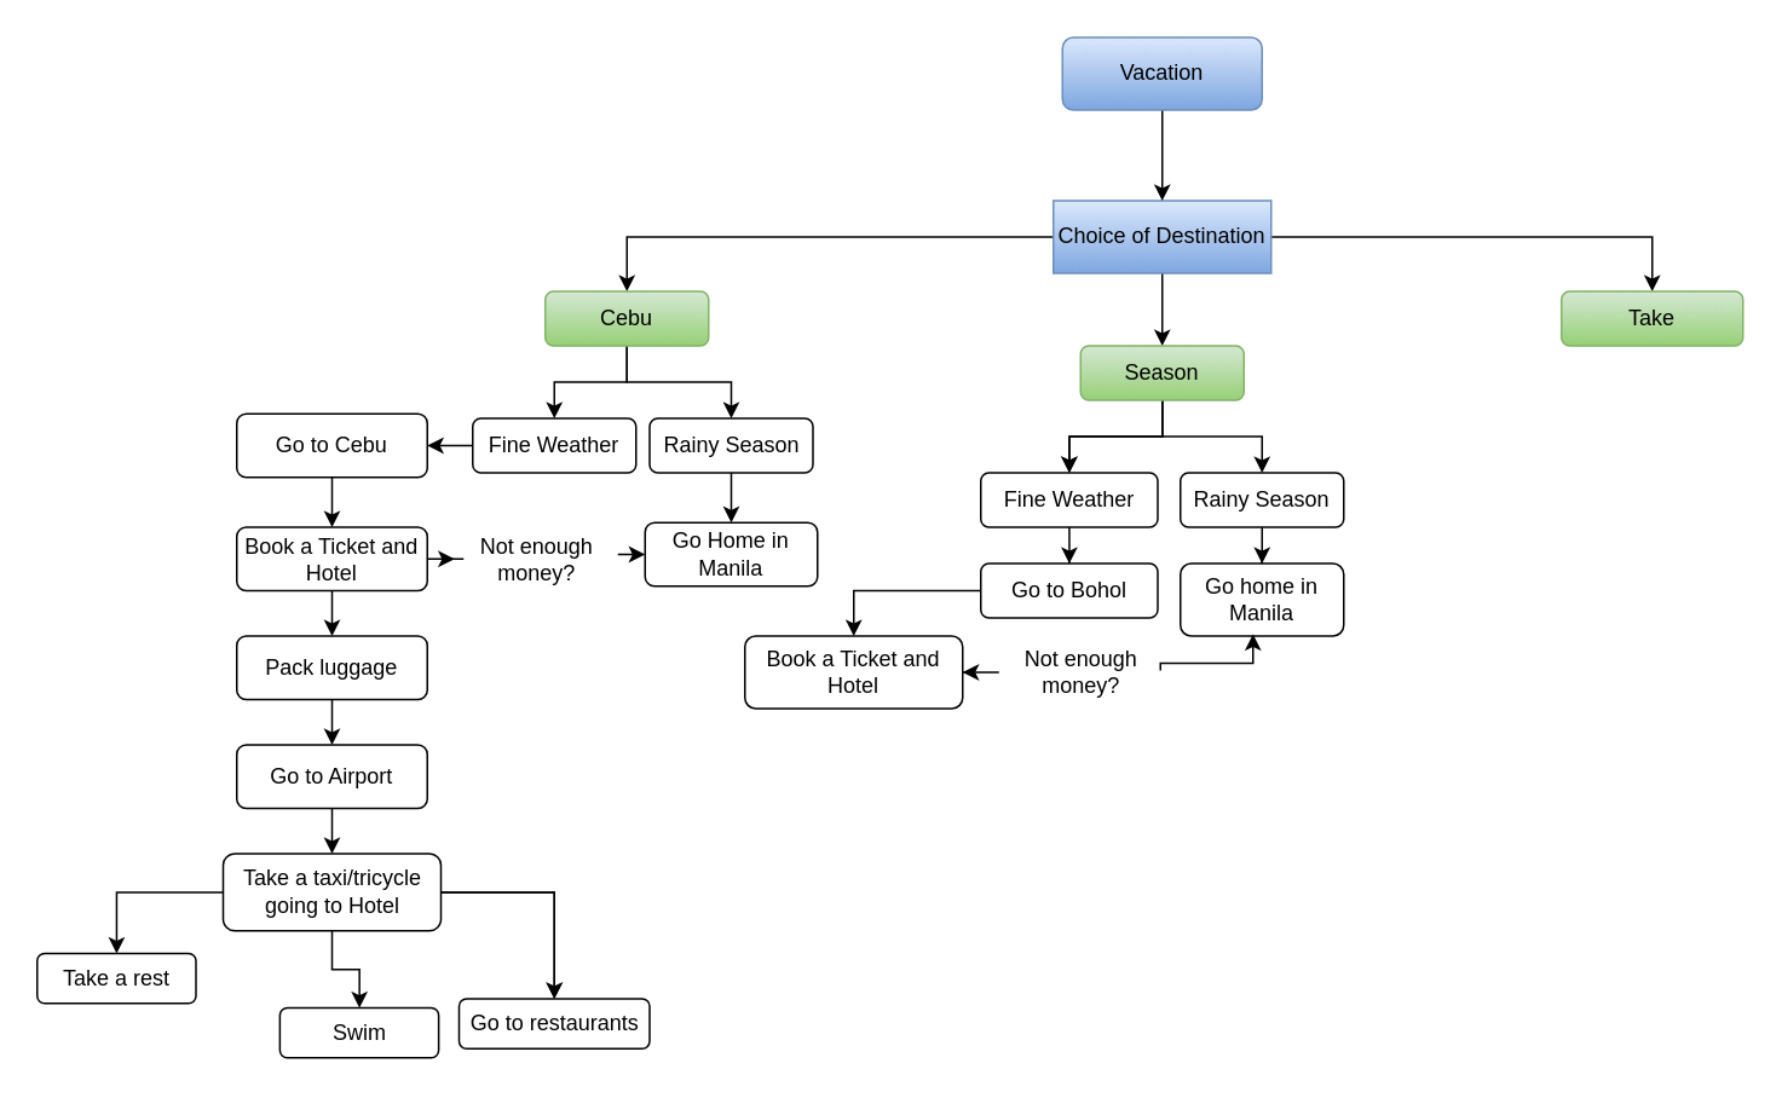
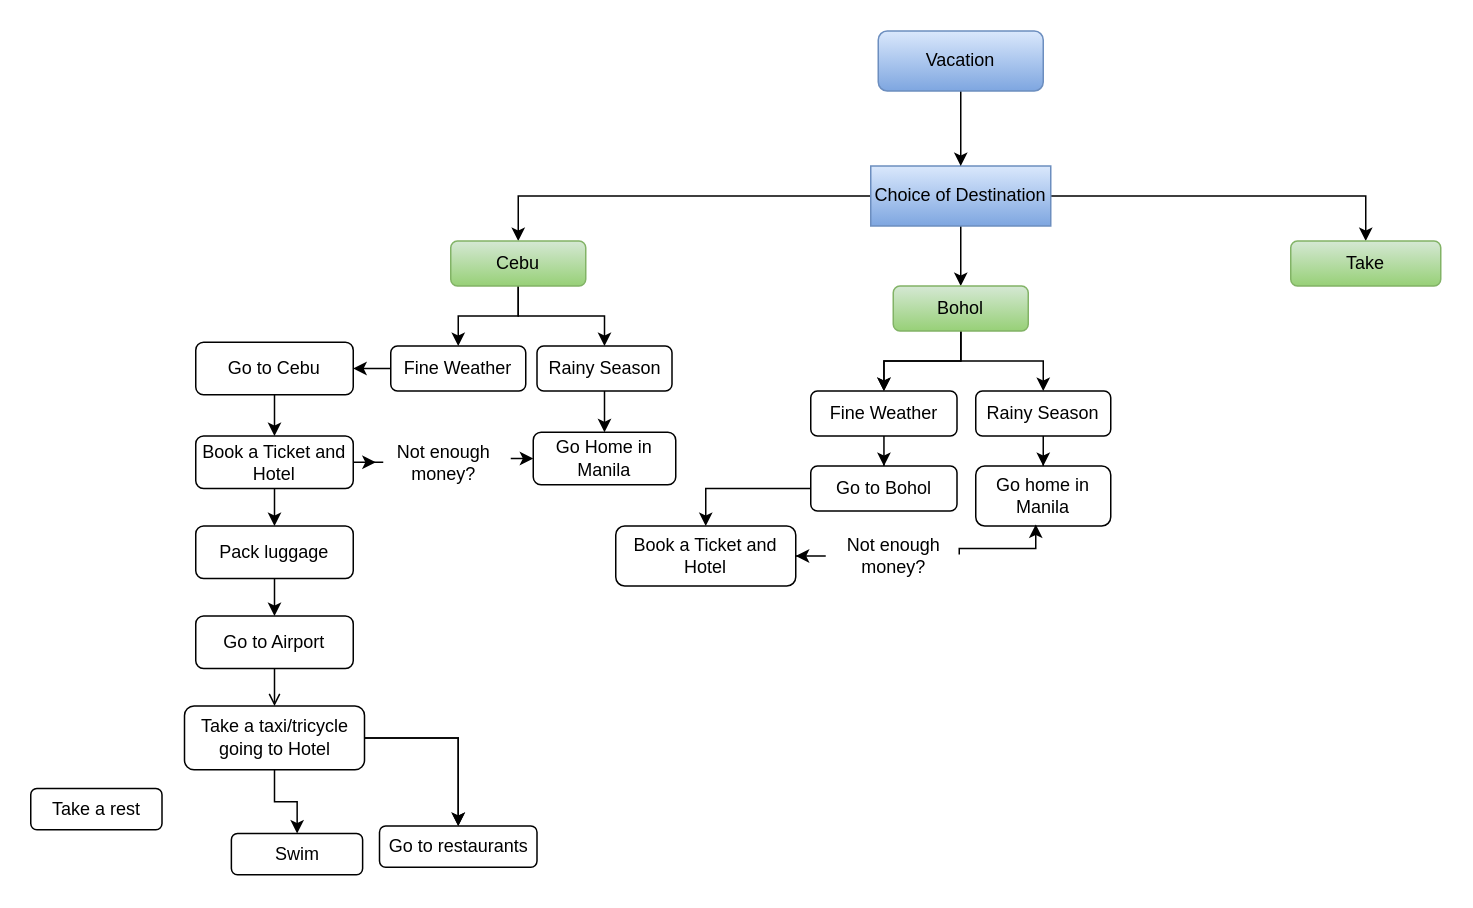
- <mxCell id="12" value="Season" style="rounded=1;whiteSpace=wrap;html=1;glass=0;strokeWidth=1;shadow=0;fillColor=#d5e8d4;gradientColor=#97d077;strokeColor=#82b366;" vertex="1" parent="1"><mxGeometry x="595" y="190" width="90" height="30" as="geometry" /></mxCell>
+ <mxCell id="12" value="Bohol" style="rounded=1;whiteSpace=wrap;html=1;glass=0;strokeWidth=1;shadow=0;fillColor=#d5e8d4;gradientColor=#97d077;strokeColor=#82b366;" vertex="1" parent="1"><mxGeometry x="595" y="190" width="90" height="30" as="geometry" /></mxCell>
- <mxCell id="32" value="" style="edgeStyle=orthogonalEdgeStyle;rounded=0;orthogonalLoop=1;jettySize=auto;html=1;" edge="1" parent="1" source="33" target="38"><mxGeometry relative="1" as="geometry" /></mxCell>
+ <mxCell id="32" value="" style="edgeStyle=orthogonalEdgeStyle;rounded=0;orthogonalLoop=1;jettySize=auto;html=1;endArrow=open;" edge="1" parent="1" source="33" target="38"><mxGeometry relative="1" as="geometry" /></mxCell>
- <mxCell id="34" value="" style="edgeStyle=orthogonalEdgeStyle;rounded=0;orthogonalLoop=1;jettySize=auto;html=1;" edge="1" parent="1" source="38" target="41"><mxGeometry relative="1" as="geometry" /></mxCell>
